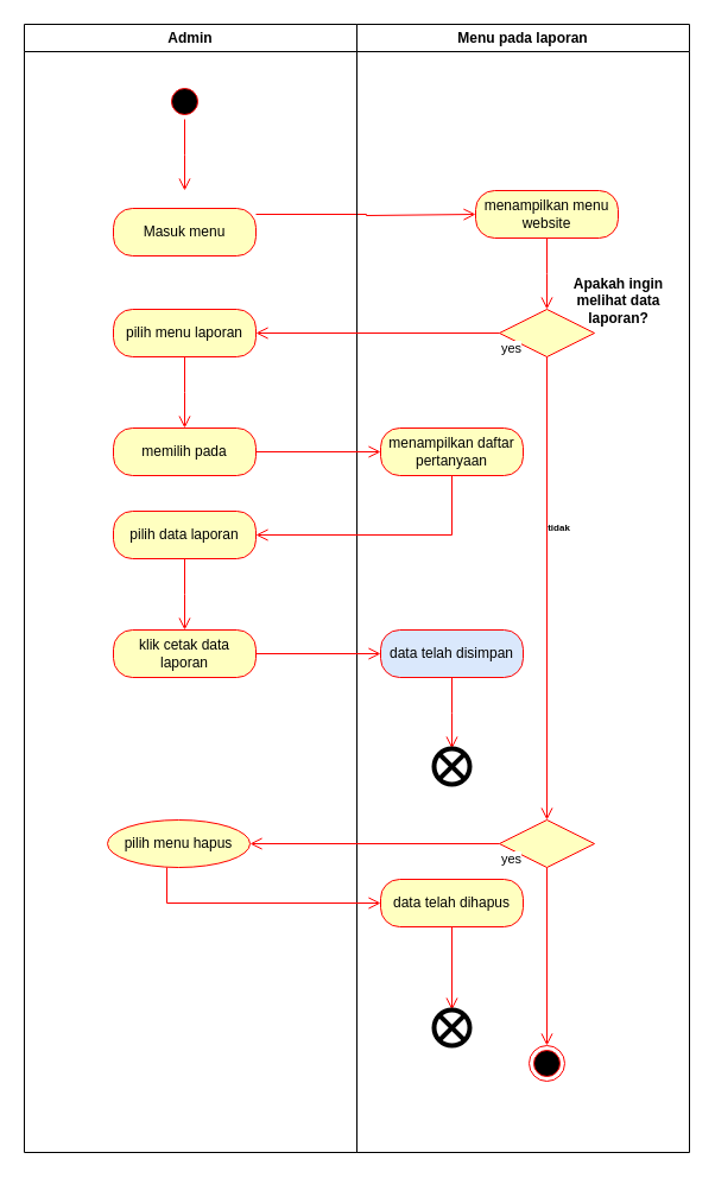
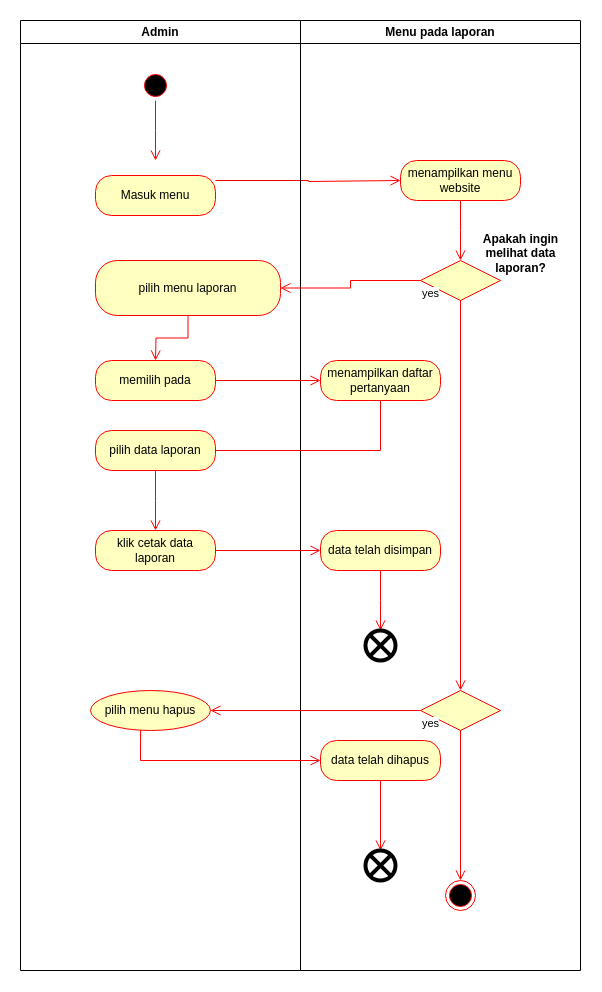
- <mxCell id="8" value="pilih menu laporan" style="rounded=1;whiteSpace=wrap;html=1;arcSize=40;fontColor=#000000;fillColor=#ffffc0;strokeColor=#ff0000;" parent="2" vertex="1"><mxGeometry x="75" y="240" width="120" height="40" as="geometry" /></mxCell>
+ <mxCell id="8" value="pilih menu laporan" style="rounded=1;whiteSpace=wrap;html=1;arcSize=40;fontColor=#000000;fillColor=#ffffc0;strokeColor=#ff0000;" parent="2" vertex="1"><mxGeometry x="75" y="240" width="185" height="55" as="geometry" /></mxCell>
- <mxCell id="30" value="&lt;font style=&quot;font-size: 8px;&quot;&gt;tidak&lt;/font&gt;" style="text;align=center;fontStyle=1;verticalAlign=middle;spacingLeft=3;spacingRight=3;strokeColor=none;rotatable=0;points=[[0,0.5],[1,0.5]];portConstraint=eastwest;html=1;" parent="14" vertex="1"><mxGeometry x="130" y="410" width="80" height="26" as="geometry" /></mxCell>
- <mxCell id="33" value="" style="edgeStyle=orthogonalEdgeStyle;html=1;verticalAlign=bottom;endArrow=open;endSize=8;strokeColor=#ff0000;rounded=0;entryX=1;entryY=0.5;entryDx=0;entryDy=0;exitX=0.5;exitY=1;exitDx=0;exitDy=0;" parent="1" source="21" target="11" edge="1"><mxGeometry relative="1" as="geometry"><mxPoint x="380" y="463" as="targetPoint" /></mxGeometry></mxCell>
+ <mxCell id="33" value="" style="edgeStyle=orthogonalEdgeStyle;html=1;verticalAlign=bottom;endArrow=none;endSize=8;strokeColor=#ff0000;rounded=0;entryX=1;entryY=0.5;entryDx=0;entryDy=0;exitX=0.5;exitY=1;exitDx=0;exitDy=0;" parent="1" source="21" target="11" edge="1"><mxGeometry relative="1" as="geometry"><mxPoint x="380" y="463" as="targetPoint" /></mxGeometry></mxCell>
- <mxCell id="22" value="data telah disimpan" style="rounded=1;whiteSpace=wrap;html=1;arcSize=40;fontColor=#000000;fillColor=#dae8fc;strokeColor=#ff0000;" parent="14" vertex="1"><mxGeometry x="20" y="510" width="120" height="40" as="geometry" /></mxCell>
+ <mxCell id="22" value="data telah disimpan" style="rounded=1;whiteSpace=wrap;html=1;arcSize=40;fontColor=#000000;fillColor=#ffffc0;strokeColor=#ff0000;" parent="14" vertex="1"><mxGeometry x="20" y="510" width="120" height="40" as="geometry" /></mxCell>
